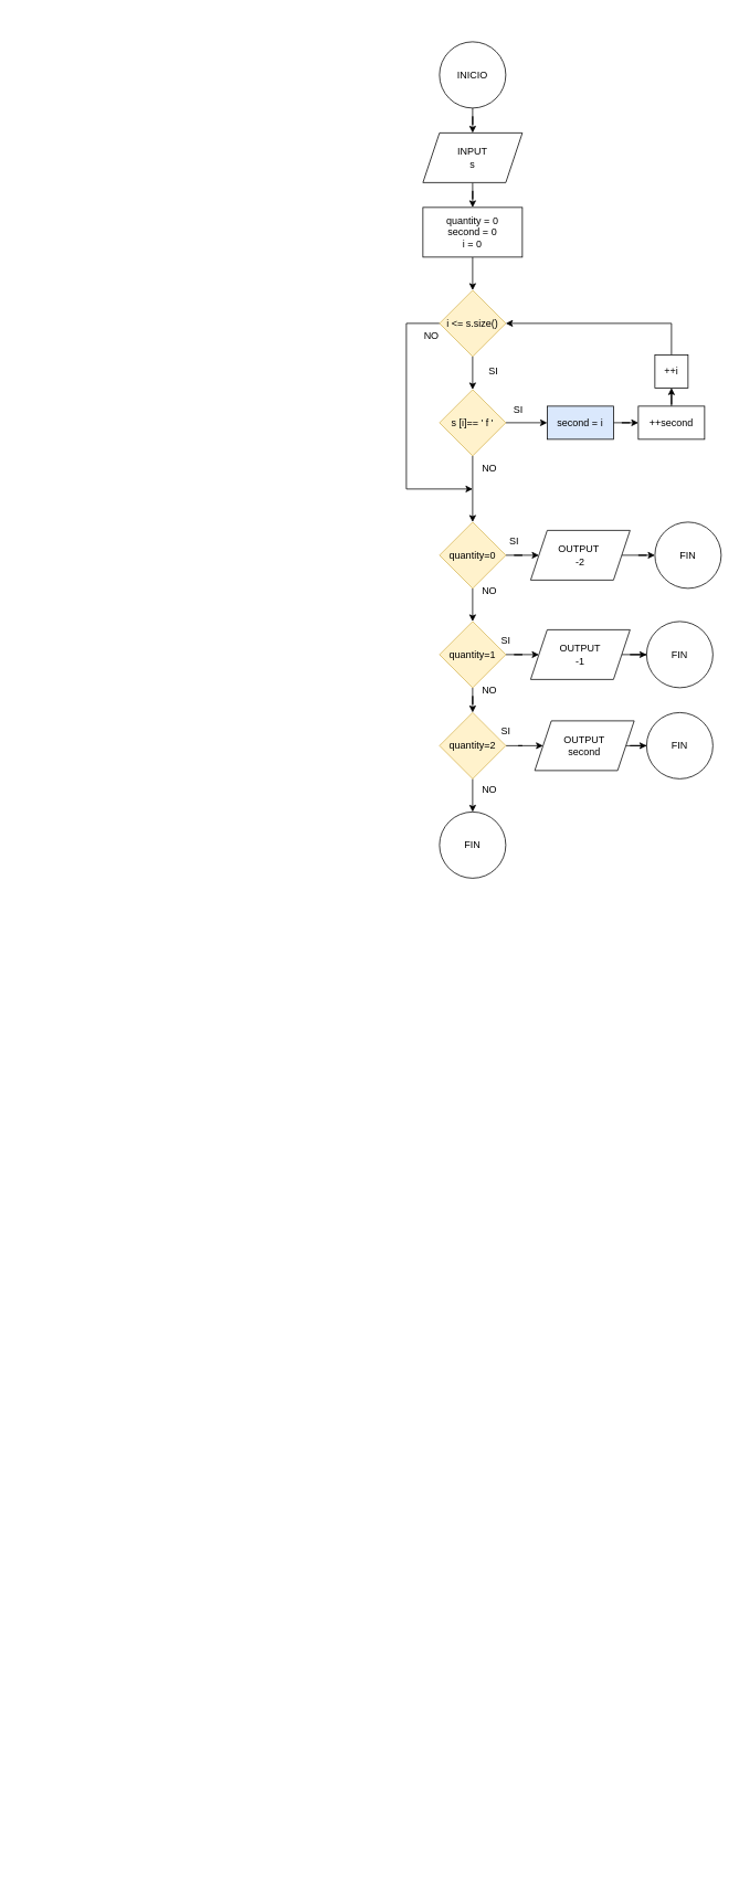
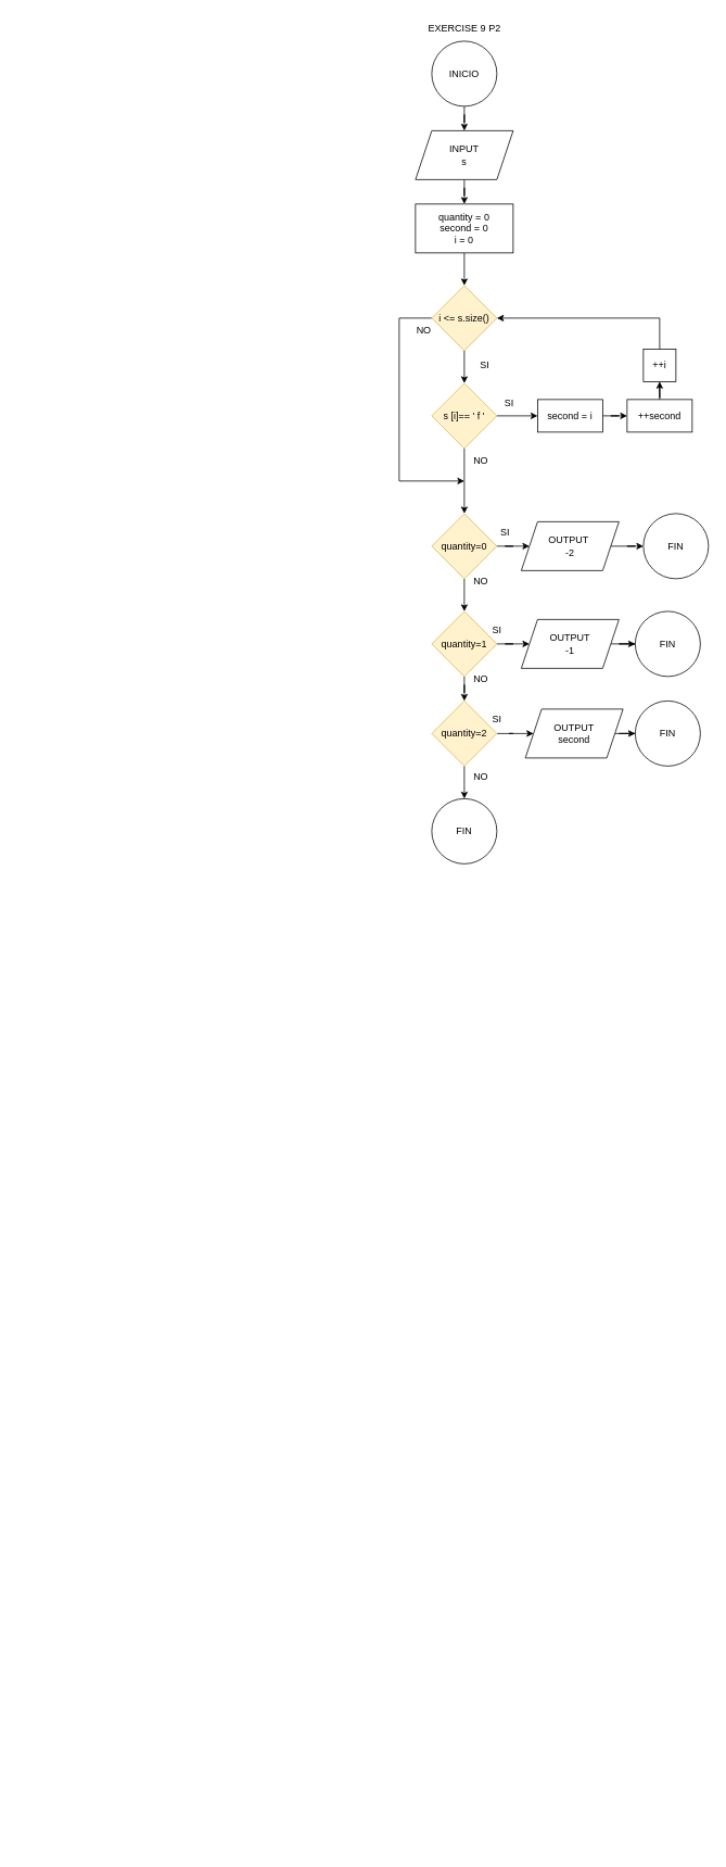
+ <mxCell id="2" value="EXERCISE 9 P2" style="text;html=1;align=center;verticalAlign=middle;resizable=0;points=[];autosize=1;strokeColor=none;fillColor=none;" parent="1" vertex="1"><mxGeometry x="515" width="110" height="30" as="geometry" y="20" /></mxCell>
- <mxCell id="17" value="second = i" style="whiteSpace=wrap;html=1;fillColor=#dae8fc;" vertex="1" parent="1"><mxGeometry x="660" y="490" width="80" height="40" as="geometry" /></mxCell>
+ <mxCell id="17" value="second = i" style="whiteSpace=wrap;html=1;" vertex="1" parent="1"><mxGeometry x="660" y="490" width="80" height="40" as="geometry" /></mxCell>
